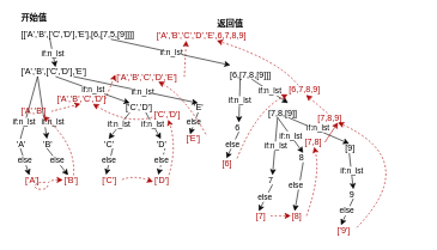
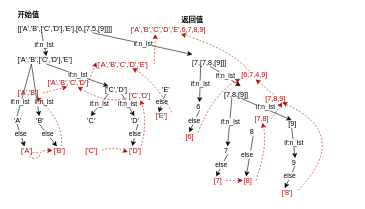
- <mxCell id="43" value="&lt;span style=&quot;color: rgb(0, 0, 0);&quot;&gt;[6,[7,8,[9]]]&lt;/span&gt;" style="text;whiteSpace=wrap;html=1;fontColor=#AB0505;" vertex="1" parent="1"><mxGeometry x="317.75" y="89.5" width="63.5" height="20" as="geometry" /></mxCell>
+ <mxCell id="43" value="&lt;span style=&quot;color: rgb(0, 0, 0);&quot;&gt;[7,[7,8,[9]]]&lt;/span&gt;" style="text;whiteSpace=wrap;html=1;fontColor=#AB0505;" vertex="1" parent="1"><mxGeometry x="317.75" y="89.5" width="63.5" height="20" as="geometry" /></mxCell>
- <mxCell id="36" value="" style="endArrow=classic;html=1;rounded=0;entryX=0.25;entryY=0;entryDx=0;entryDy=0;exitX=0.75;exitY=1;exitDx=0;exitDy=0;" edge="1" parent="1" target="35" source="5"><mxGeometry relative="1" as="geometry"><mxPoint x="299.125" y="99.5" as="sourcePoint" /><mxPoint x="334.25" y="188.5" as="targetPoint" /></mxGeometry></mxCell>
- <mxCell id="37" value="if:n_lst" style="edgeLabel;resizable=0;html=1;align=center;verticalAlign=middle;" connectable="0" vertex="1" parent="36"><mxGeometry relative="1" as="geometry"><mxPoint x="9" y="2" as="offset" /></mxGeometry></mxCell>
- <mxCell id="80" value="[6,7,8,9]" style="text;html=1;strokeColor=none;fillColor=none;align=left;verticalAlign=middle;whiteSpace=wrap;rounded=0;fontColor=#AB0505;" vertex="1" parent="1"><mxGeometry x="399.75" y="118" width="29.5" height="13" as="geometry" /></mxCell>
+ <mxCell id="80" value="[6,7,4,9]" style="text;html=1;strokeColor=none;fillColor=none;align=left;verticalAlign=middle;whiteSpace=wrap;rounded=0;fontColor=#AB0505;" vertex="1" parent="1"><mxGeometry x="399.75" y="118" width="29.5" height="13" as="geometry" /></mxCell>
- <mxCell id="60" value="" style="endArrow=classic;html=1;rounded=0;entryX=0.25;entryY=0;entryDx=0;entryDy=0;exitX=0.25;exitY=1;exitDx=0;exitDy=0;" edge="1" parent="1" target="59" source="50"><mxGeometry relative="1" as="geometry"><mxPoint x="430.505" y="183" as="sourcePoint" /><mxPoint x="481.88" y="295.5" as="targetPoint" /></mxGeometry></mxCell>
- <mxCell id="61" value="if:n_lst" style="edgeLabel;resizable=0;html=1;align=center;verticalAlign=middle;" connectable="0" vertex="1" parent="60"><mxGeometry relative="1" as="geometry" /></mxCell>
- <mxCell id="93" value="" style="endArrow=classic;html=1;rounded=0;dashed=0;fontColor=#AB0505;strokeColor=#AB0505;curved=1;exitX=1;exitY=0.5;exitDx=0;exitDy=0;entryX=1;entryY=1;entryDx=0;entryDy=0;" edge="1" parent="1" source="78" target="79"><mxGeometry width="50" height="50" relative="1" as="geometry"><mxPoint x="526" y="183" as="sourcePoint" /><mxPoint x="576" y="133" as="targetPoint" /></mxGeometry></mxCell>
+ <mxCell id="93" value="" style="endArrow=classic;html=1;rounded=0;dashed=1;fontColor=#AB0505;strokeColor=#AB0505;curved=1;exitX=1;exitY=0.5;exitDx=0;exitDy=0;entryX=1;entryY=1;entryDx=0;entryDy=0;" edge="1" parent="1" source="78" target="79"><mxGeometry width="50" height="50" relative="1" as="geometry"><mxPoint x="526" y="183" as="sourcePoint" /><mxPoint x="576" y="133" as="targetPoint" /></mxGeometry></mxCell>
- <mxCell id="33" value="" style="endArrow=classic;html=1;rounded=0;entryX=0.25;entryY=0;entryDx=0;entryDy=0;dashed=1;" edge="1" parent="1" source="29" target="32"><mxGeometry relative="1" as="geometry"><mxPoint x="227.125" y="233" as="sourcePoint" /><mxPoint x="386" y="337" as="targetPoint" /></mxGeometry></mxCell>
+ <mxCell id="33" value="" style="endArrow=classic;html=1;rounded=0;entryX=0.25;entryY=0;entryDx=0;entryDy=0;" edge="1" parent="1" source="29" target="32"><mxGeometry relative="1" as="geometry"><mxPoint x="227.125" y="233" as="sourcePoint" /><mxPoint x="386" y="337" as="targetPoint" /></mxGeometry></mxCell>
- <mxCell id="27" value="" style="endArrow=classic;html=1;rounded=0;entryX=0.25;entryY=0;entryDx=0;entryDy=0;" edge="1" parent="1" target="26" source="23"><mxGeometry relative="1" as="geometry"><mxPoint x="154.375" y="233" as="sourcePoint" /><mxPoint x="313.25" y="337" as="targetPoint" /></mxGeometry></mxCell>
- <mxCell id="28" value="else" style="edgeLabel;resizable=0;html=1;align=center;verticalAlign=middle;" connectable="0" vertex="1" parent="27"><mxGeometry relative="1" as="geometry"><mxPoint x="-1" y="-2" as="offset" /></mxGeometry></mxCell>
- <mxCell id="71" value="['9']" style="text;html=1;strokeColor=none;fillColor=none;align=left;verticalAlign=middle;whiteSpace=wrap;rounded=0;fontColor=#AB0505;" vertex="1" parent="1"><mxGeometry x="466.5" y="313" width="29.5" height="13" as="geometry" /></mxCell>
+ <mxCell id="71" value="['8']" style="text;html=1;strokeColor=none;fillColor=none;align=left;verticalAlign=middle;whiteSpace=wrap;rounded=0;fontColor=#AB0505;" vertex="1" parent="1"><mxGeometry x="466.5" y="313" width="29.5" height="13" as="geometry" /></mxCell>
